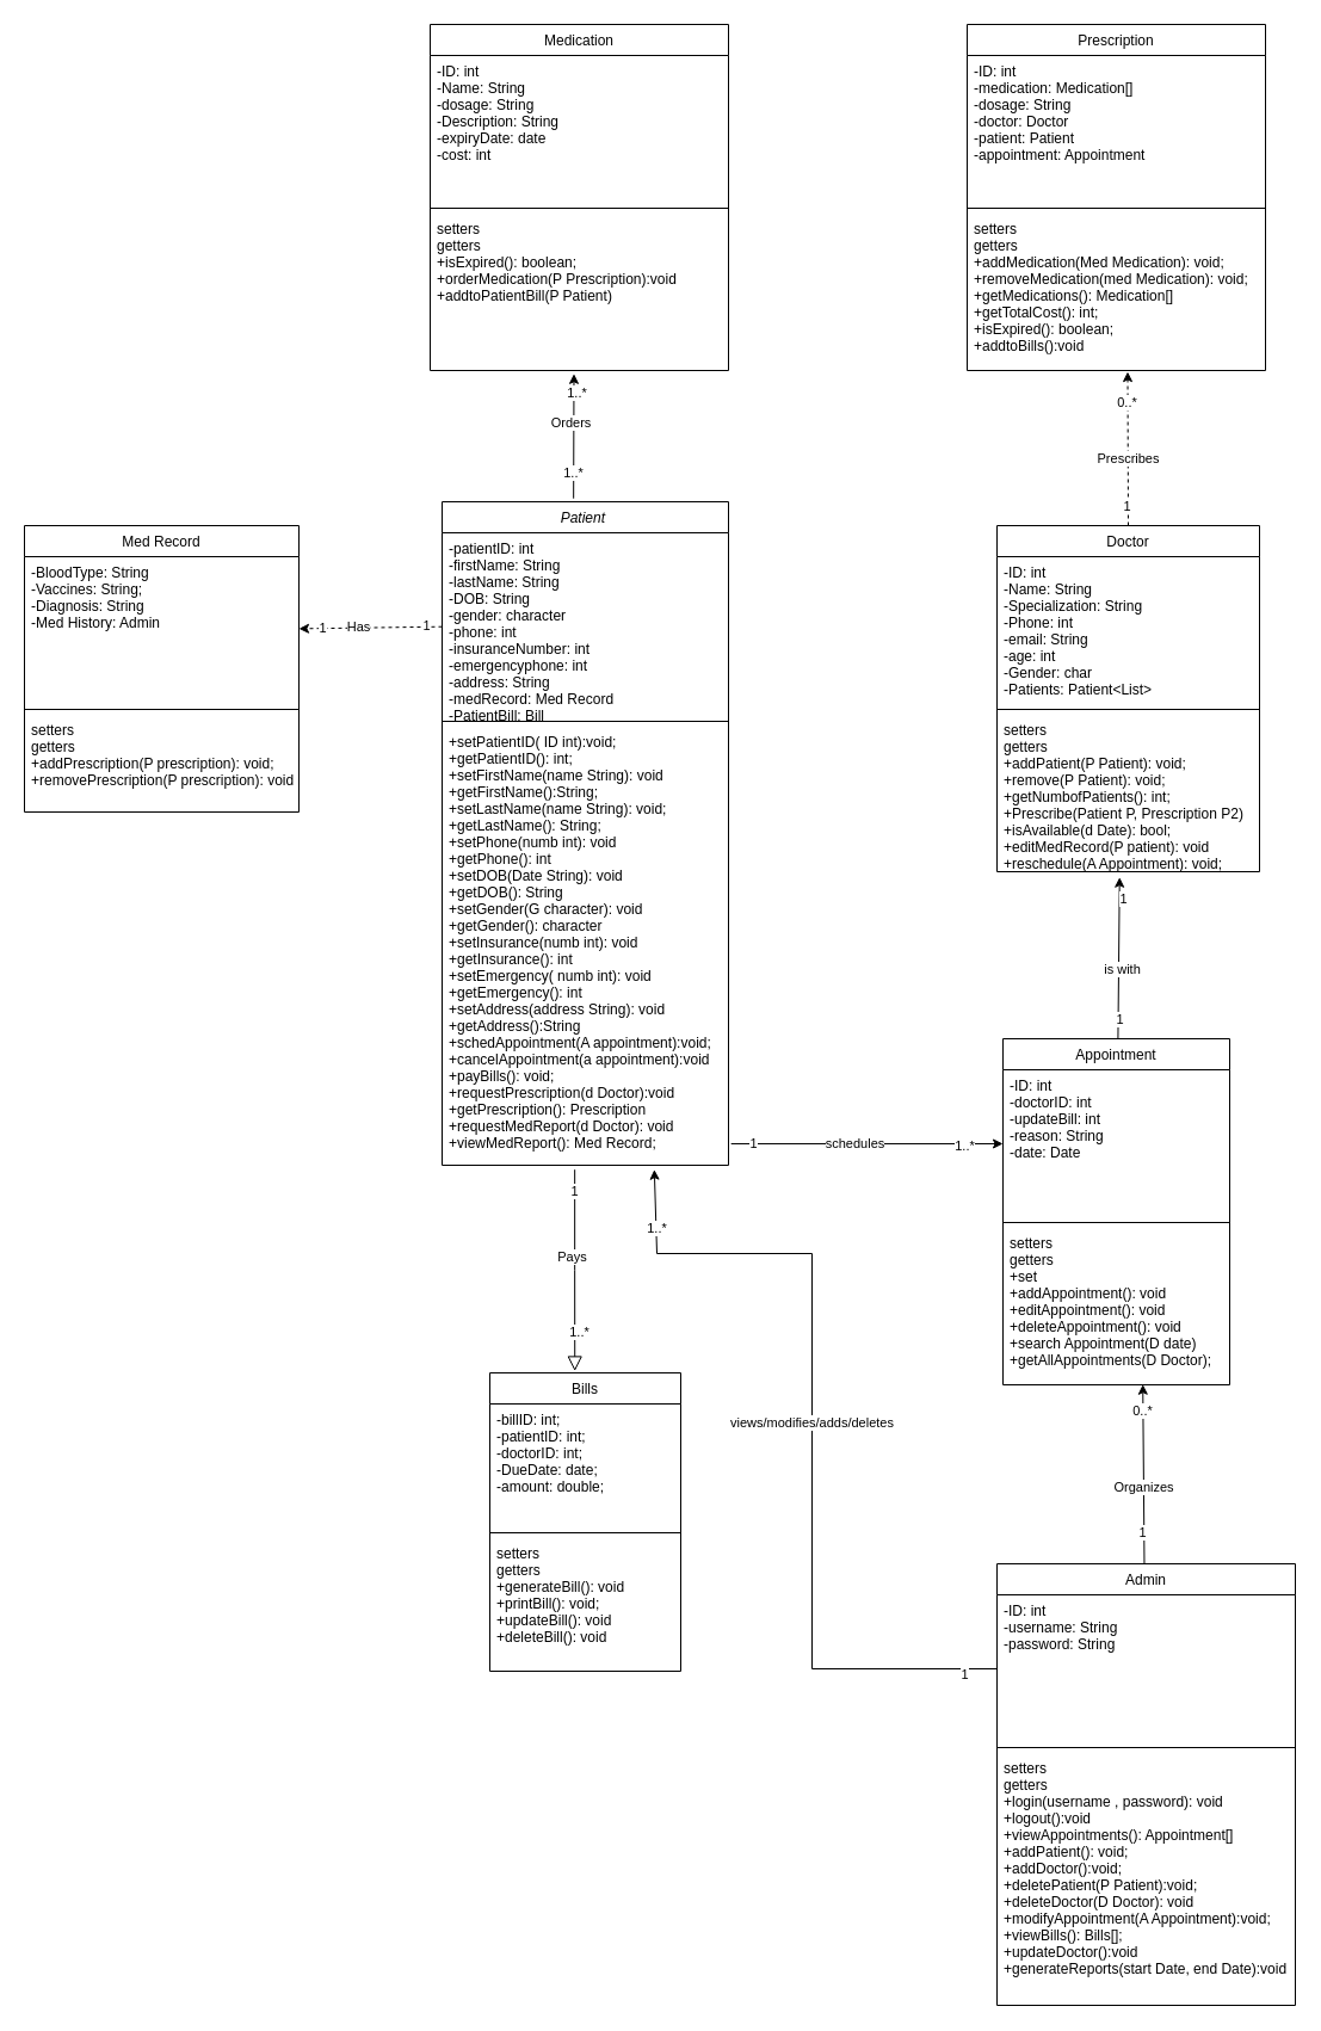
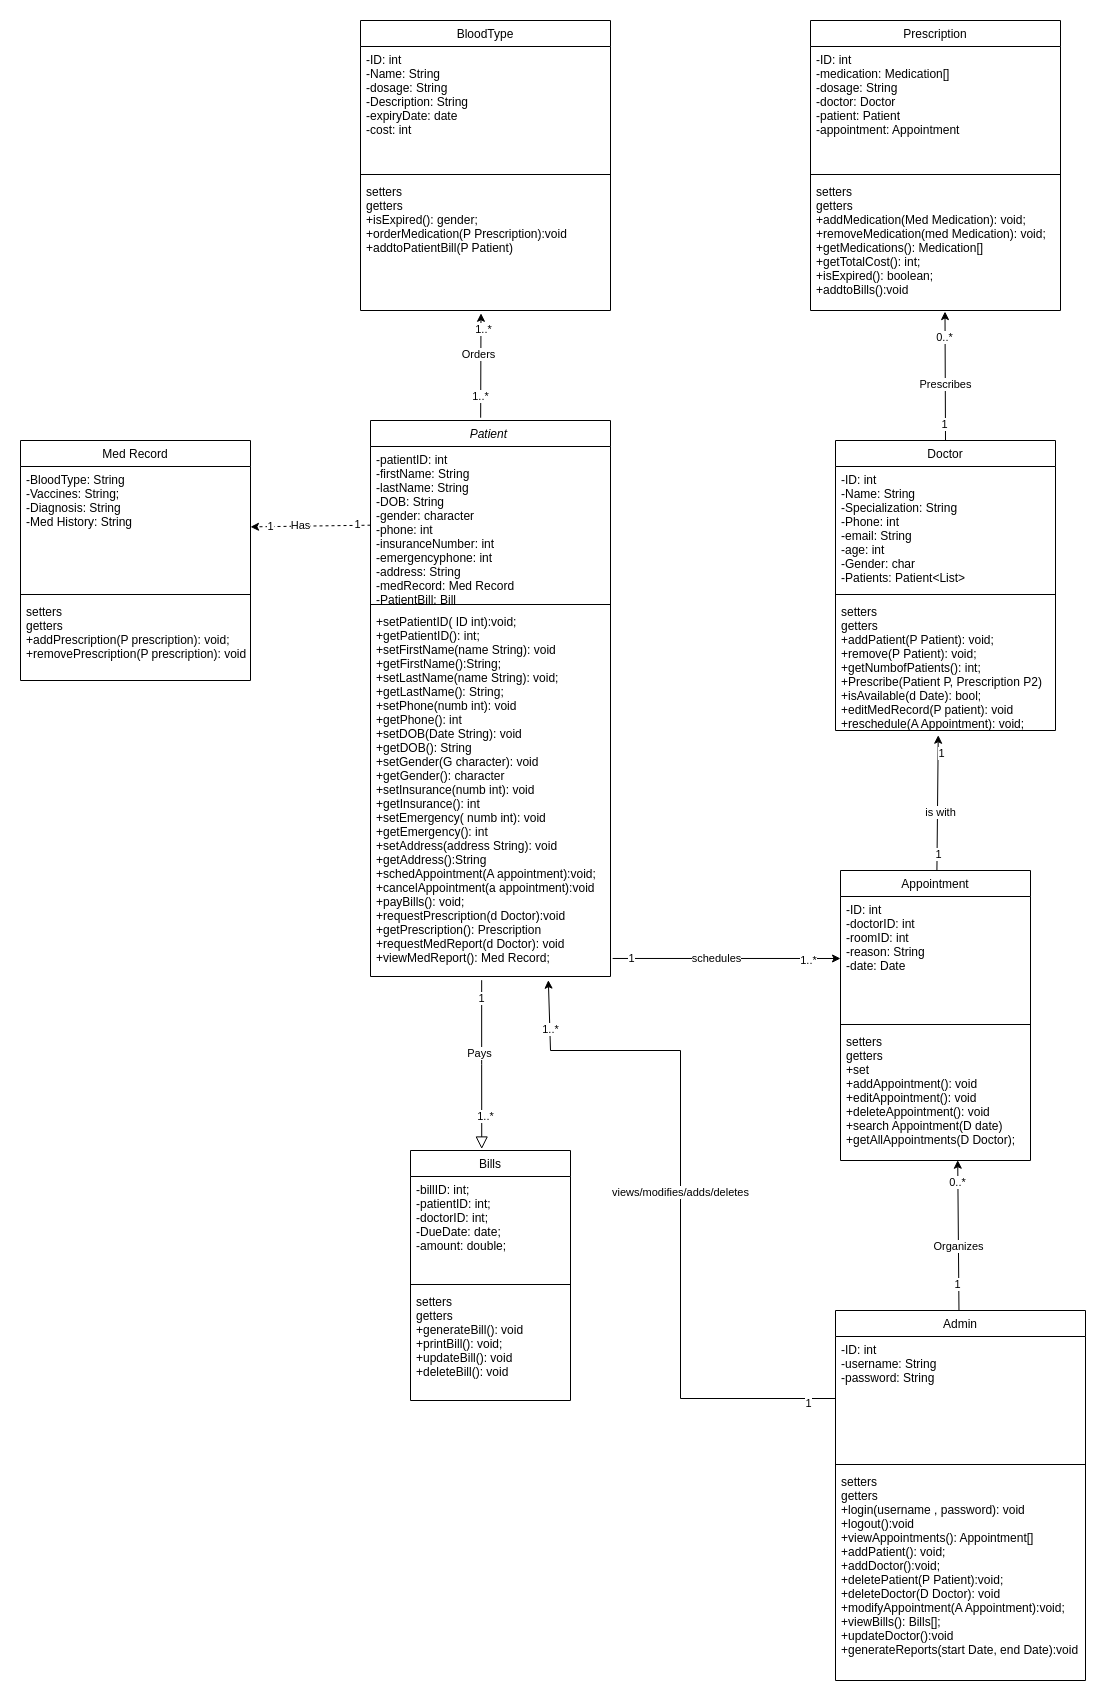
- <mxCell id="38" value="Medication" style="swimlane;fontStyle=0;align=center;verticalAlign=top;childLayout=stackLayout;horizontal=1;startSize=26;horizontalStack=0;resizeParent=1;resizeLast=0;collapsible=1;marginBottom=0;rounded=0;shadow=0;strokeWidth=1;" vertex="1" parent="1"><mxGeometry x="360" y="20" width="250" height="290" as="geometry"><mxRectangle x="550" y="140" width="160" height="26" as="alternateBounds" /></mxGeometry></mxCell>
+ <mxCell id="38" value="BloodType" style="swimlane;fontStyle=0;align=center;verticalAlign=top;childLayout=stackLayout;horizontal=1;startSize=26;horizontalStack=0;resizeParent=1;resizeLast=0;collapsible=1;marginBottom=0;rounded=0;shadow=0;strokeWidth=1;" vertex="1" parent="1"><mxGeometry x="360" y="20" width="250" height="290" as="geometry"><mxRectangle x="550" y="140" width="160" height="26" as="alternateBounds" /></mxGeometry></mxCell>
- <mxCell id="41" value="setters&#10;getters&#10;+isExpired(): boolean;&#10;+orderMedication(P Prescription):void&#10;+addtoPatientBill(P Patient)&#10;" style="text;align=left;verticalAlign=top;spacingLeft=4;spacingRight=4;overflow=hidden;rotatable=0;points=[[0,0.5],[1,0.5]];portConstraint=eastwest;" vertex="1" parent="38"><mxGeometry y="158" width="250" height="132" as="geometry" /></mxCell>
+ <mxCell id="41" value="setters&#10;getters&#10;+isExpired(): gender;&#10;+orderMedication(P Prescription):void&#10;+addtoPatientBill(P Patient)&#10;" style="text;align=left;verticalAlign=top;spacingLeft=4;spacingRight=4;overflow=hidden;rotatable=0;points=[[0,0.5],[1,0.5]];portConstraint=eastwest;" vertex="1" parent="38"><mxGeometry y="158" width="250" height="132" as="geometry" /></mxCell>
- <mxCell id="18" style="edgeStyle=none;rounded=0;orthogonalLoop=1;jettySize=auto;html=1;exitX=0.5;exitY=0;exitDx=0;exitDy=0;entryX=0.538;entryY=1.008;entryDx=0;entryDy=0;entryPerimeter=0;dashed=1;" edge="1" parent="1" source="22" target="37"><mxGeometry relative="1" as="geometry" /></mxCell>
+ <mxCell id="18" style="edgeStyle=none;rounded=0;orthogonalLoop=1;jettySize=auto;html=1;exitX=0.5;exitY=0;exitDx=0;exitDy=0;entryX=0.538;entryY=1.008;entryDx=0;entryDy=0;entryPerimeter=0;" edge="1" parent="1" source="22" target="37"><mxGeometry relative="1" as="geometry" /></mxCell>
- <mxCell id="43" value="-BloodType: String&#10;-Vaccines: String;&#10;-Diagnosis: String&#10;-Med History: Admin" style="text;align=left;verticalAlign=top;spacingLeft=4;spacingRight=4;overflow=hidden;rotatable=0;points=[[0,0.5],[1,0.5]];portConstraint=eastwest;" vertex="1" parent="42"><mxGeometry y="26" width="230" height="124" as="geometry" /></mxCell>
+ <mxCell id="43" value="-BloodType: String&#10;-Vaccines: String;&#10;-Diagnosis: String&#10;-Med History: String" style="text;align=left;verticalAlign=top;spacingLeft=4;spacingRight=4;overflow=hidden;rotatable=0;points=[[0,0.5],[1,0.5]];portConstraint=eastwest;" vertex="1" parent="42"><mxGeometry y="26" width="230" height="124" as="geometry" /></mxCell>
- <mxCell id="31" value="-ID: int&#10;-doctorID: int&#10;-updateBill: int&#10;-reason: String&#10;-date: Date&#10;" style="text;align=left;verticalAlign=top;spacingLeft=4;spacingRight=4;overflow=hidden;rotatable=0;points=[[0,0.5],[1,0.5]];portConstraint=eastwest;" vertex="1" parent="30"><mxGeometry y="26" width="190" height="124" as="geometry" /></mxCell>
+ <mxCell id="31" value="-ID: int&#10;-doctorID: int&#10;-roomID: int&#10;-reason: String&#10;-date: Date&#10;" style="text;align=left;verticalAlign=top;spacingLeft=4;spacingRight=4;overflow=hidden;rotatable=0;points=[[0,0.5],[1,0.5]];portConstraint=eastwest;" vertex="1" parent="30"><mxGeometry y="26" width="190" height="124" as="geometry" /></mxCell>
